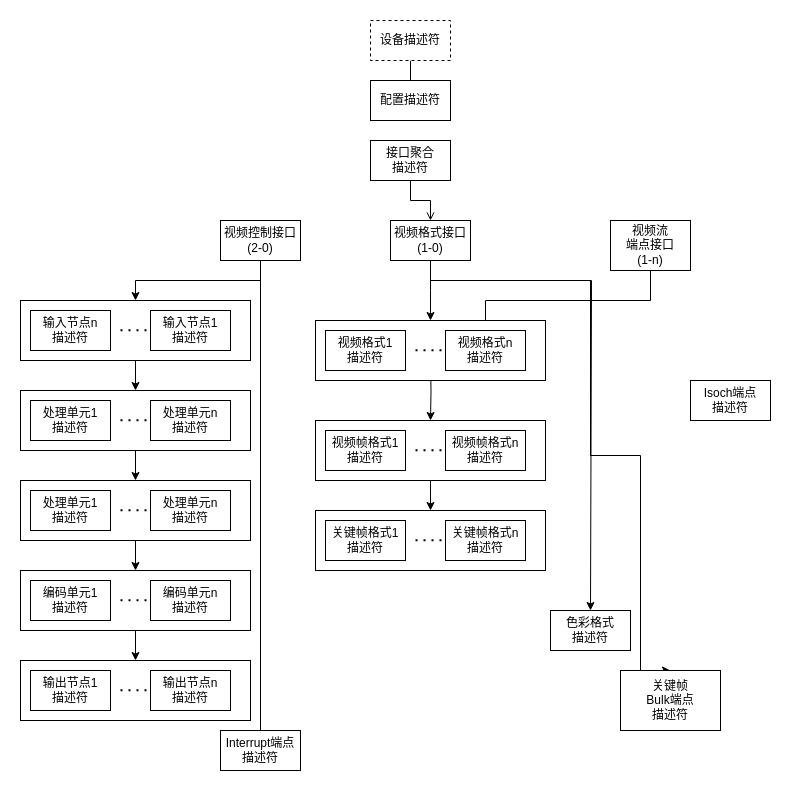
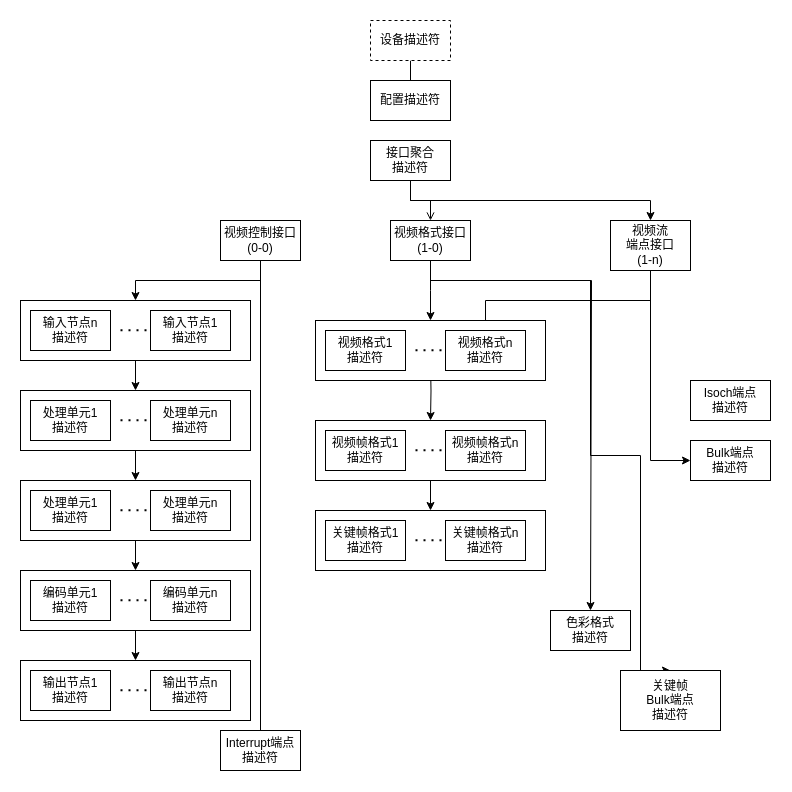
+ <mxCell id="10" style="edgeStyle=orthogonalEdgeStyle;rounded=0;orthogonalLoop=1;jettySize=auto;html=1;exitX=0.5;exitY=1;exitDx=0;exitDy=0;entryX=0.5;entryY=0;entryDx=0;entryDy=0;" edge="1" parent="1" source="11" target="21"><mxGeometry relative="1" as="geometry" /></mxCell>
- <mxCell id="14" value="视频控制接口&lt;div&gt;(2-0)&lt;/div&gt;" style="rounded=0;whiteSpace=wrap;html=1;" vertex="1" parent="1"><mxGeometry x="220" y="220" width="80" height="40" as="geometry" /></mxCell>
+ <mxCell id="14" value="视频控制接口&lt;div&gt;(0-0)&lt;/div&gt;" style="rounded=0;whiteSpace=wrap;html=1;" vertex="1" parent="1"><mxGeometry x="220" y="220" width="80" height="40" as="geometry" /></mxCell>
+ <mxCell id="20" style="edgeStyle=orthogonalEdgeStyle;rounded=0;orthogonalLoop=1;jettySize=auto;html=1;exitX=0.5;exitY=1;exitDx=0;exitDy=0;entryX=0;entryY=0.5;entryDx=0;entryDy=0;" edge="1" parent="1" source="21" target="44"><mxGeometry relative="1" as="geometry" /></mxCell>
+ <mxCell id="44" value="Bulk端点&lt;div&gt;描述符&lt;/div&gt;" style="rounded=0;whiteSpace=wrap;html=1;" vertex="1" parent="1"><mxGeometry x="690" y="440" width="80" height="40" as="geometry" /></mxCell>
